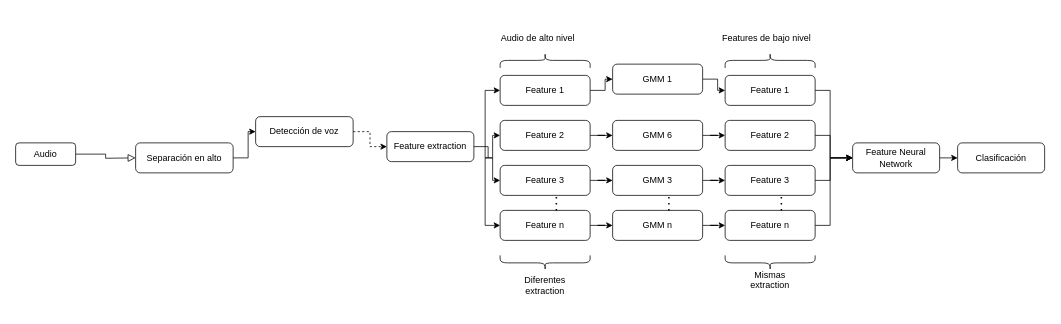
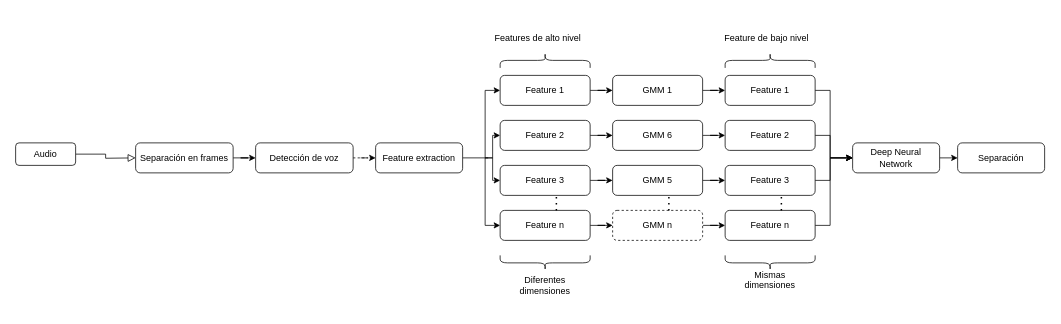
- <mxCell id="42" value="Audio de alto nivel" style="text;html=1;align=center;verticalAlign=middle;resizable=0;points=[];autosize=1;" parent="1" vertex="1"><mxGeometry x="651" y="40" width="130" height="20" as="geometry" /></mxCell>
+ <mxCell id="42" value="Features de alto nivel" style="text;html=1;align=center;verticalAlign=middle;resizable=0;points=[];autosize=1;" parent="1" vertex="1"><mxGeometry x="651" y="40" width="130" height="20" as="geometry" /></mxCell>
- <mxCell id="46" value="Features de bajo nivel" style="text;html=1;align=center;verticalAlign=middle;resizable=0;points=[];autosize=1;" parent="1" vertex="1"><mxGeometry x="956" y="40" width="130" height="20" as="geometry" /></mxCell>
+ <mxCell id="46" value="Feature de bajo nivel" style="text;html=1;align=center;verticalAlign=middle;resizable=0;points=[];autosize=1;" parent="1" vertex="1"><mxGeometry x="956" y="40" width="130" height="20" as="geometry" /></mxCell>
- <mxCell id="24" value="GMM 1" style="rounded=1;whiteSpace=wrap;html=1;fontSize=12;glass=0;strokeWidth=1;shadow=0;" parent="1" vertex="1"><mxGeometry x="816" y="85" width="120" height="40" as="geometry" /></mxCell>
+ <mxCell id="24" value="GMM 1" style="rounded=1;whiteSpace=wrap;html=1;fontSize=12;glass=0;strokeWidth=1;shadow=0;" parent="1" vertex="1"><mxGeometry x="816" y="100" width="120" height="40" as="geometry" /></mxCell>
- <mxCell id="51" value="Detección de voz" style="rounded=1;whiteSpace=wrap;html=1;fontSize=12;glass=0;strokeWidth=1;shadow=0;" parent="1" vertex="1"><mxGeometry x="340" y="155" width="130" height="40" as="geometry" /></mxCell>
+ <mxCell id="51" value="Detección de voz" style="rounded=1;whiteSpace=wrap;html=1;fontSize=12;glass=0;strokeWidth=1;shadow=0;" parent="1" vertex="1"><mxGeometry x="340" y="190" width="130" height="40" as="geometry" /></mxCell>
- <mxCell id="11" value="&lt;div&gt;Feature extraction&lt;/div&gt;" style="rounded=1;whiteSpace=wrap;html=1;fontSize=12;glass=0;strokeWidth=1;shadow=0;" parent="1" vertex="1"><mxGeometry x="515" y="175" width="116" height="40" as="geometry" /></mxCell>
+ <mxCell id="11" value="&lt;div&gt;Feature extraction&lt;/div&gt;" style="rounded=1;whiteSpace=wrap;html=1;fontSize=12;glass=0;strokeWidth=1;shadow=0;" parent="1" vertex="1"><mxGeometry x="500" y="190" width="116" height="40" as="geometry" /></mxCell>
- <mxCell id="5" value="Separación en alto" style="rounded=1;whiteSpace=wrap;html=1;fontSize=12;glass=0;strokeWidth=1;shadow=0;" parent="1" vertex="1"><mxGeometry x="180" y="190" width="130" height="40" as="geometry" /></mxCell>
+ <mxCell id="5" value="Separación en frames" style="rounded=1;whiteSpace=wrap;html=1;fontSize=12;glass=0;strokeWidth=1;shadow=0;" parent="1" vertex="1"><mxGeometry x="180" y="190" width="130" height="40" as="geometry" /></mxCell>
- <mxCell id="48" value="Feature Neural Network" style="rounded=1;whiteSpace=wrap;html=1;fontSize=12;glass=0;strokeWidth=1;shadow=0;" parent="1" vertex="1"><mxGeometry x="1136" y="190" width="116" height="40" as="geometry" /></mxCell>
+ <mxCell id="48" value="Deep Neural Network" style="rounded=1;whiteSpace=wrap;html=1;fontSize=12;glass=0;strokeWidth=1;shadow=0;" parent="1" vertex="1"><mxGeometry x="1136" y="190" width="116" height="40" as="geometry" /></mxCell>
- <mxCell id="49" value="Clasificación" style="rounded=1;whiteSpace=wrap;html=1;fontSize=12;glass=0;strokeWidth=1;shadow=0;" parent="1" vertex="1"><mxGeometry x="1276" y="190" width="116" height="40" as="geometry" /></mxCell>
+ <mxCell id="49" value="Separación" style="rounded=1;whiteSpace=wrap;html=1;fontSize=12;glass=0;strokeWidth=1;shadow=0;" parent="1" vertex="1"><mxGeometry x="1276" y="190" width="116" height="40" as="geometry" /></mxCell>
- <mxCell id="28" value="GMM 3" style="rounded=1;whiteSpace=wrap;html=1;fontSize=12;glass=0;strokeWidth=1;shadow=0;" parent="1" vertex="1"><mxGeometry x="816" y="220" width="120" height="40" as="geometry" /></mxCell>
+ <mxCell id="28" value="GMM 5" style="rounded=1;whiteSpace=wrap;html=1;fontSize=12;glass=0;strokeWidth=1;shadow=0;" parent="1" vertex="1"><mxGeometry x="816" y="220" width="120" height="40" as="geometry" /></mxCell>
- <mxCell id="30" value="GMM n" style="rounded=1;whiteSpace=wrap;html=1;fontSize=12;glass=0;strokeWidth=1;shadow=0;" parent="1" vertex="1"><mxGeometry x="816" y="280" width="120" height="40" as="geometry" /></mxCell>
+ <mxCell id="30" value="GMM n" style="rounded=1;whiteSpace=wrap;html=1;fontSize=12;glass=0;strokeWidth=1;shadow=0;dashed=1;" parent="1" vertex="1"><mxGeometry x="816" y="280" width="120" height="40" as="geometry" /></mxCell>
- <mxCell id="22" value="&lt;div align=&quot;center&quot;&gt;Diferentes extraction&lt;br&gt;&lt;/div&gt;" style="text;html=1;strokeColor=none;fillColor=none;align=center;verticalAlign=middle;whiteSpace=wrap;rounded=0;" parent="1" vertex="1"><mxGeometry x="706" y="370" width="40" height="20" as="geometry" /></mxCell>
+ <mxCell id="22" value="&lt;div align=&quot;center&quot;&gt;Diferentes dimensiones&lt;br&gt;&lt;/div&gt;" style="text;html=1;strokeColor=none;fillColor=none;align=center;verticalAlign=middle;whiteSpace=wrap;rounded=0;" parent="1" vertex="1"><mxGeometry x="706" y="370" width="40" height="20" as="geometry" /></mxCell>
- <mxCell id="44" value="&lt;div&gt;Mismas extraction&lt;/div&gt;&lt;div&gt;&lt;br&gt;&lt;/div&gt;" style="text;html=1;strokeColor=none;fillColor=none;align=center;verticalAlign=middle;whiteSpace=wrap;rounded=0;" parent="1" vertex="1"><mxGeometry x="1006" y="370" width="40" height="20" as="geometry" /></mxCell>
+ <mxCell id="44" value="&lt;div&gt;Mismas dimensiones&lt;/div&gt;&lt;div&gt;&lt;br&gt;&lt;/div&gt;" style="text;html=1;strokeColor=none;fillColor=none;align=center;verticalAlign=middle;whiteSpace=wrap;rounded=0;" parent="1" vertex="1"><mxGeometry x="1006" y="370" width="40" height="20" as="geometry" /></mxCell>
